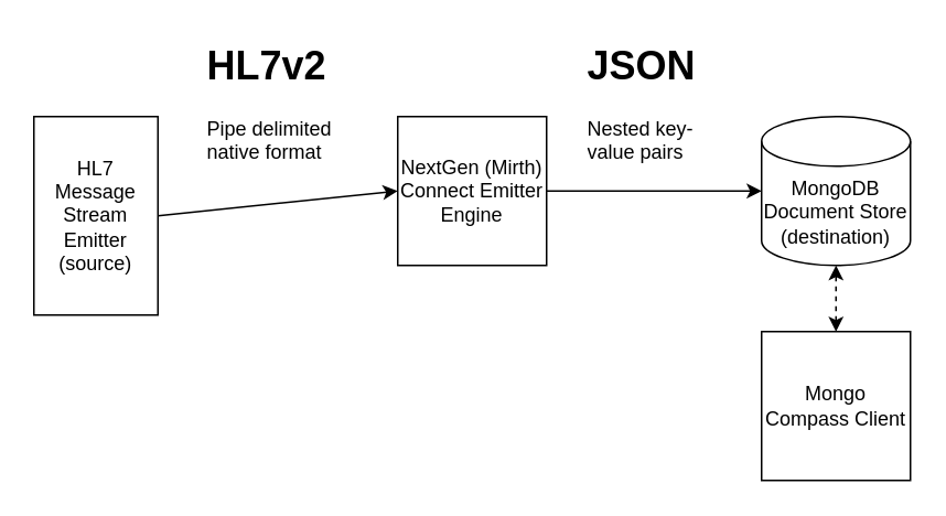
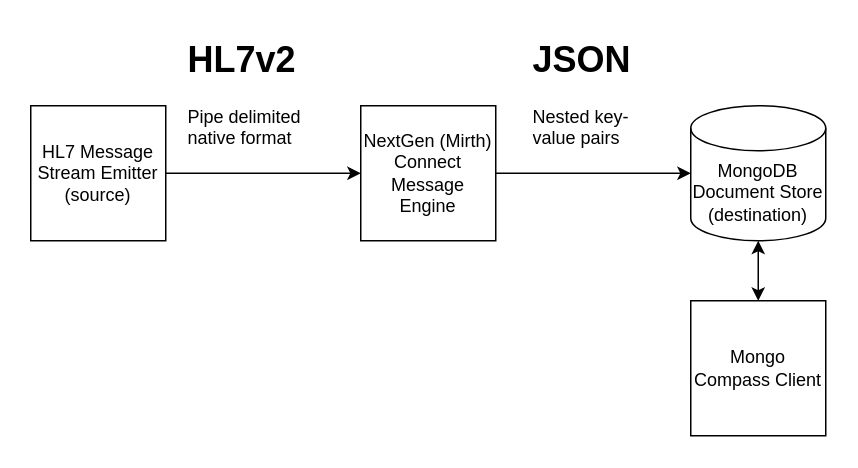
- <mxCell id="3" value="NextGen (Mirth) Connect Emitter Engine" style="whiteSpace=wrap;html=1;aspect=fixed;" parent="1" vertex="1"><mxGeometry x="240" y="70" width="90" height="90" as="geometry" /></mxCell>
+ <mxCell id="3" value="NextGen (Mirth) Connect Message Engine" style="whiteSpace=wrap;html=1;aspect=fixed;" parent="1" vertex="1"><mxGeometry x="240" y="70" width="90" height="90" as="geometry" /></mxCell>
- <mxCell id="2" value="HL7 Message Stream Emitter&lt;br&gt;(source)" style="whiteSpace=wrap;html=1;aspect=fixed;" parent="1" vertex="1"><mxGeometry x="20" y="70" width="75" height="120" as="geometry" /></mxCell>
+ <mxCell id="2" value="HL7 Message Stream Emitter&lt;br&gt;(source)" style="whiteSpace=wrap;html=1;aspect=fixed;" parent="1" vertex="1"><mxGeometry x="20" y="70" width="90" height="90" as="geometry" /></mxCell>
- <mxCell id="6" value="" style="endArrow=classic;startArrow=classic;html=1;entryX=0.5;entryY=1;entryDx=0;entryDy=0;entryPerimeter=0;exitX=0.5;exitY=0;exitDx=0;exitDy=0;dashed=1;" parent="1" source="5" target="4" edge="1"><mxGeometry width="50" height="50" relative="1" as="geometry"><mxPoint x="470" y="320" as="sourcePoint" /><mxPoint x="520" y="270" as="targetPoint" /></mxGeometry></mxCell>
+ <mxCell id="6" value="" style="endArrow=classic;startArrow=classic;html=1;entryX=0.5;entryY=1;entryDx=0;entryDy=0;entryPerimeter=0;exitX=0.5;exitY=0;exitDx=0;exitDy=0;" parent="1" source="5" target="4" edge="1"><mxGeometry width="50" height="50" relative="1" as="geometry"><mxPoint x="470" y="320" as="sourcePoint" /><mxPoint x="520" y="270" as="targetPoint" /></mxGeometry></mxCell>
